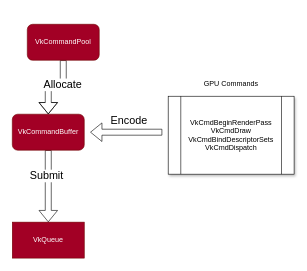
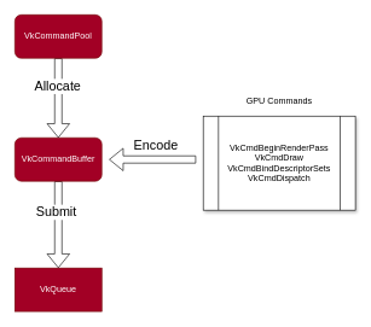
- <mxCell id="7" value="VkCommandPool" style="rounded=1;whiteSpace=wrap;html=1;fillColor=#a20025;strokeColor=#6F0000;fontColor=#ffffff;" vertex="1" parent="1"><mxGeometry x="45" y="40" width="120" height="60" as="geometry" /></mxCell>
+ <mxCell id="7" value="VkCommandPool" style="rounded=1;whiteSpace=wrap;html=1;fillColor=#a20025;strokeColor=#6F0000;fontColor=#ffffff;" vertex="1" parent="1"><mxGeometry x="20" y="20" width="120" height="60" as="geometry" /></mxCell>
